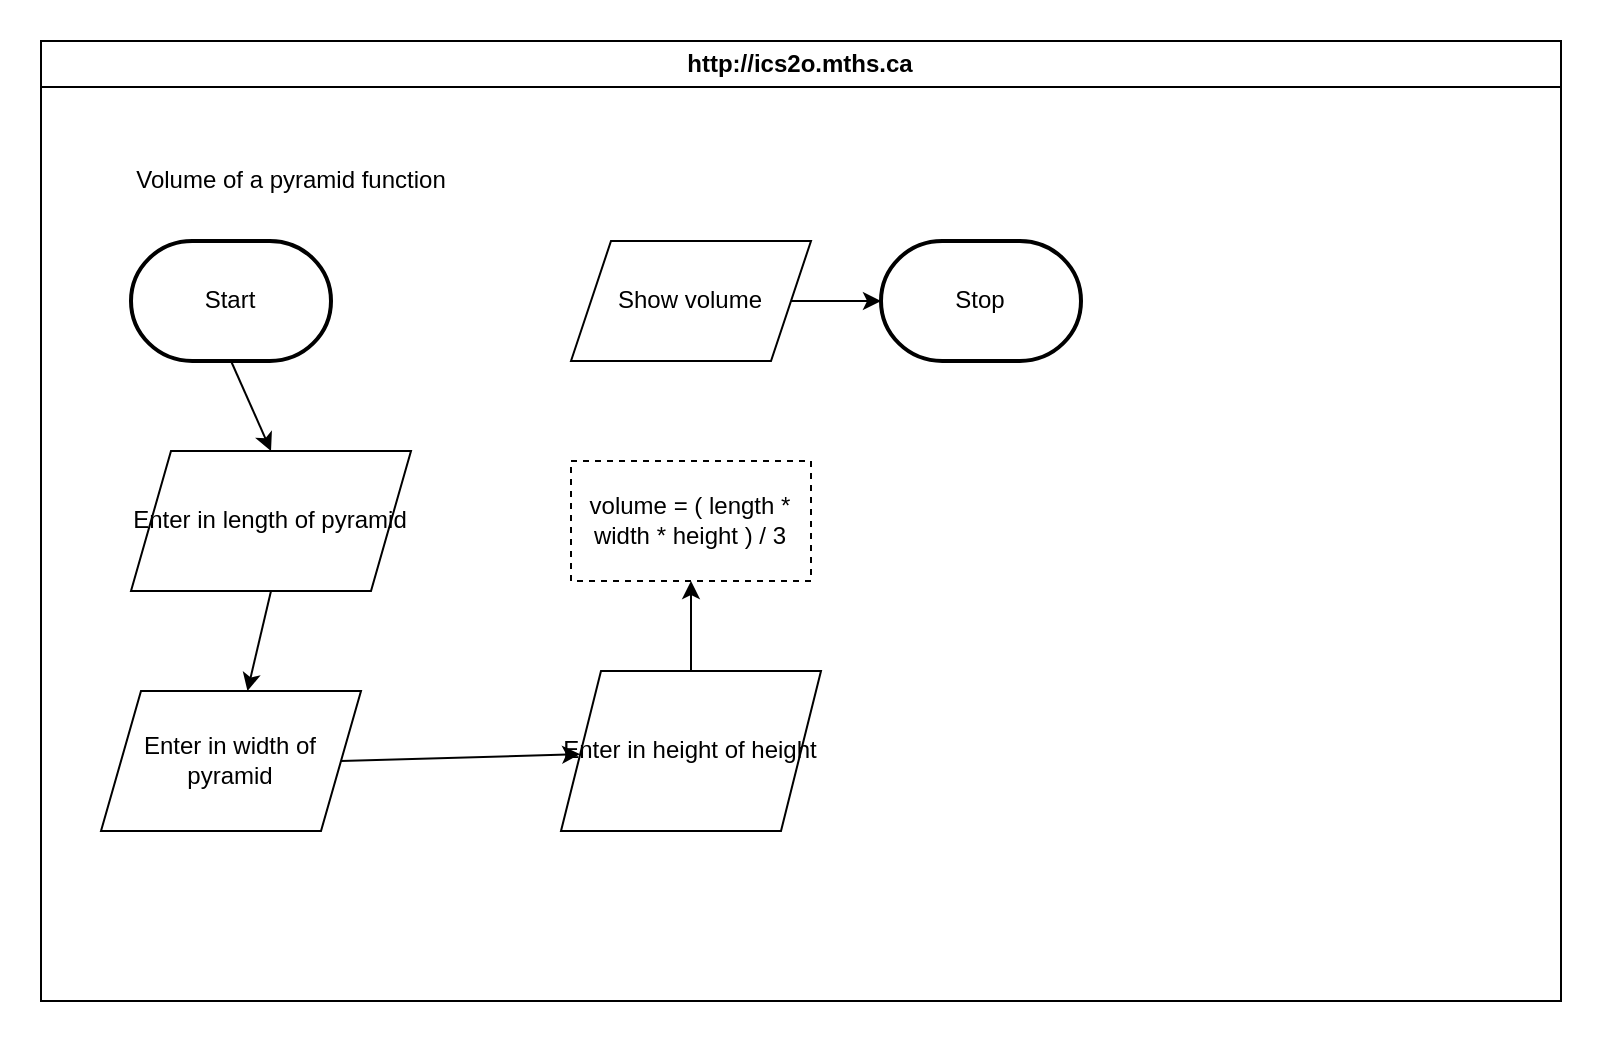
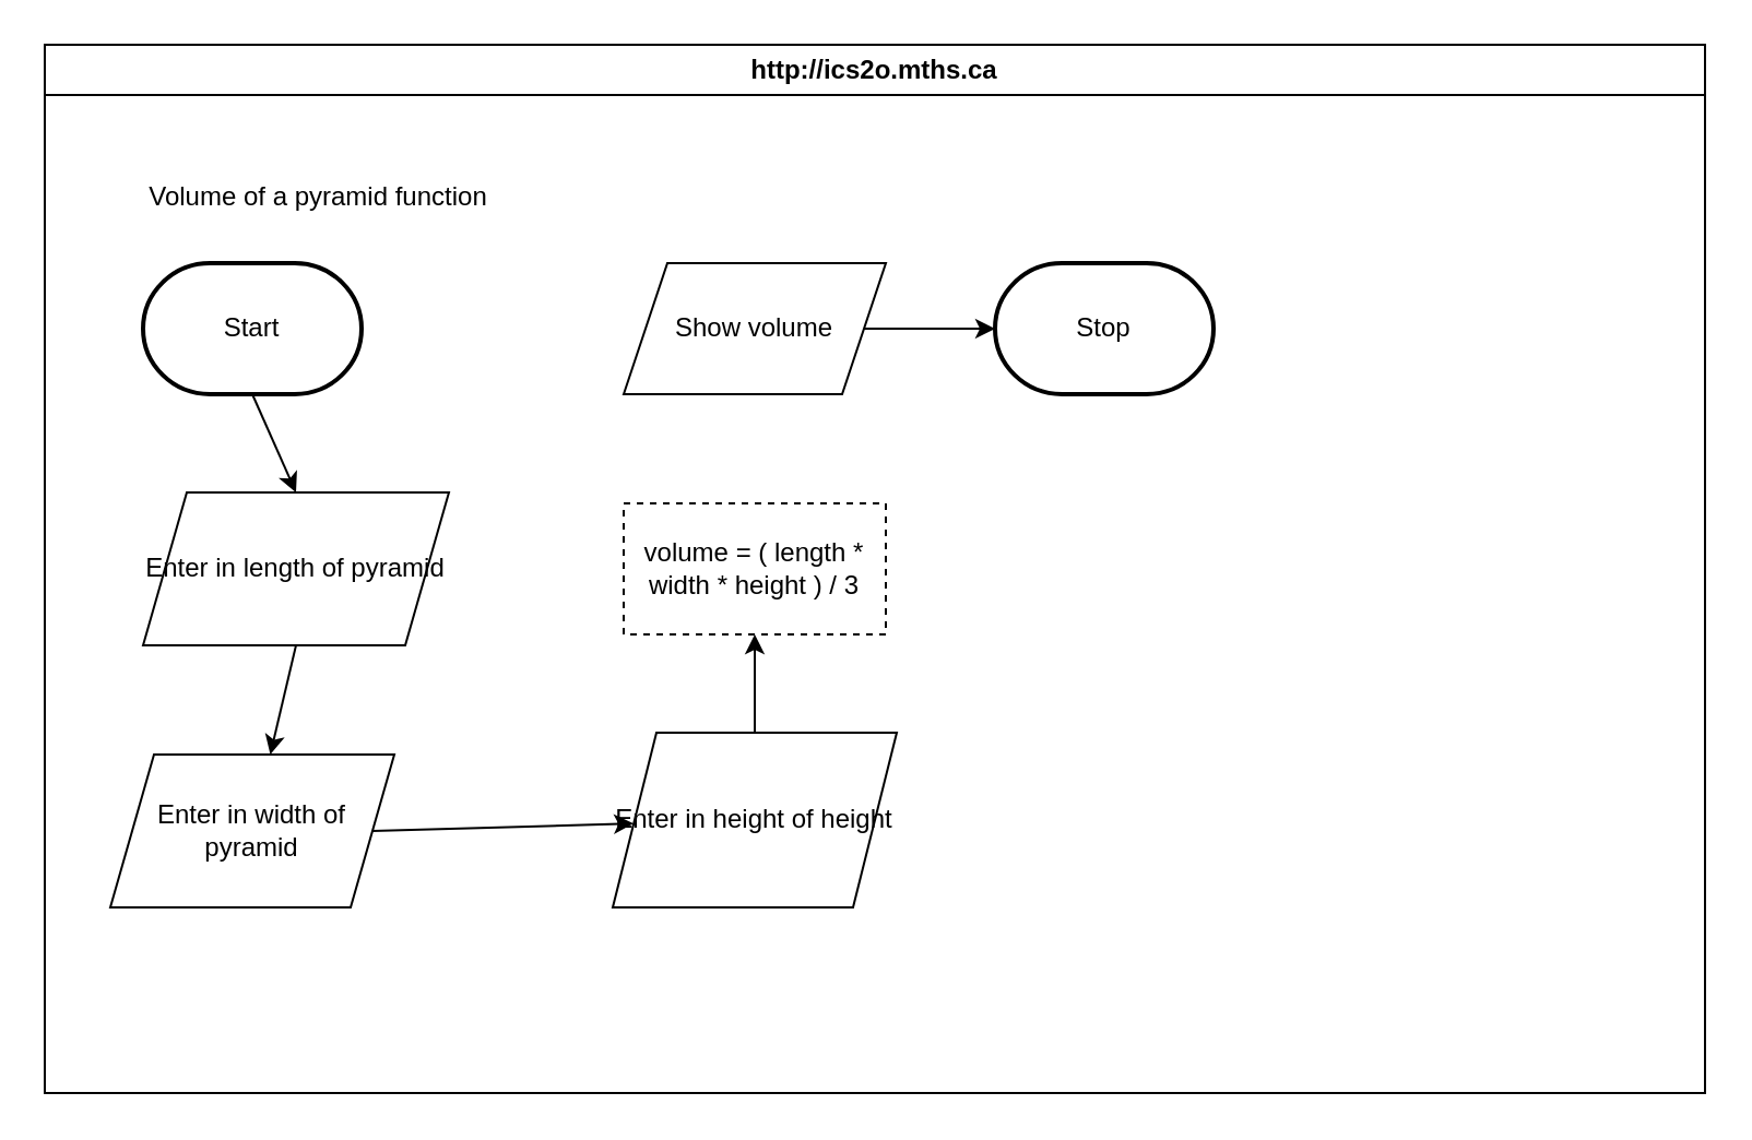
- <mxCell id="13" value="Stop" style="strokeWidth=2;html=1;shape=mxgraph.flowchart.terminator;whiteSpace=wrap;" vertex="1" parent="2"><mxGeometry x="420" y="100" width="100" height="60" as="geometry" /></mxCell>
+ <mxCell id="13" value="Stop" style="strokeWidth=2;html=1;shape=mxgraph.flowchart.terminator;whiteSpace=wrap;" vertex="1" parent="2"><mxGeometry x="435" y="100" width="100" height="60" as="geometry" /></mxCell>
